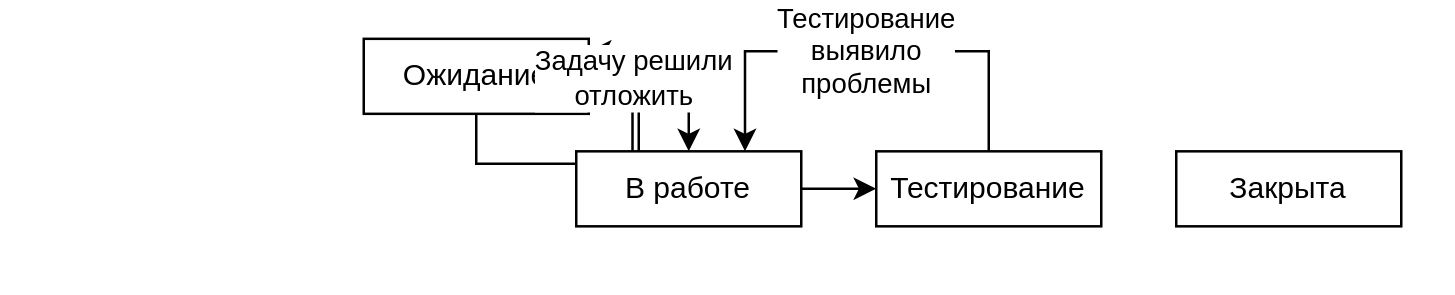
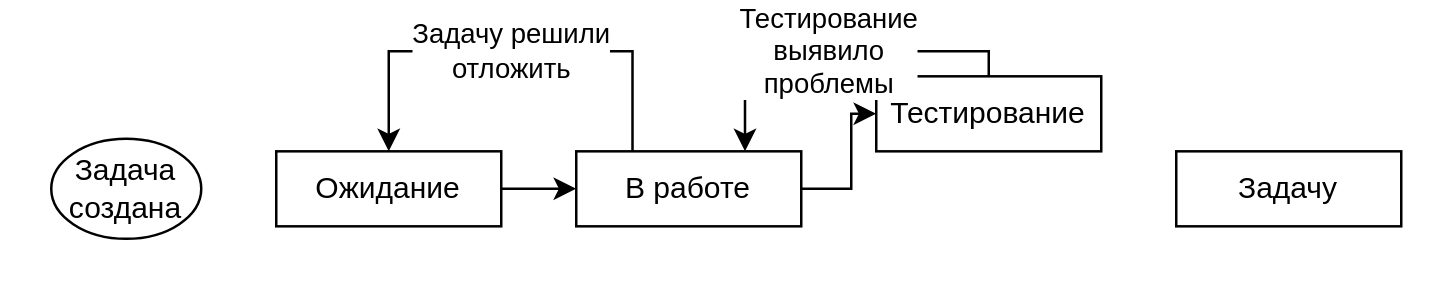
- <mxCell id="3" value="Ожидание" style="rounded=0;whiteSpace=wrap;html=1;" parent="1" vertex="1"><mxGeometry x="145" y="15.03" width="90" height="30" as="geometry" /></mxCell>
+ <mxCell id="3" value="Ожидание" style="rounded=0;whiteSpace=wrap;html=1;" parent="1" vertex="1"><mxGeometry x="110" y="60.03" width="90" height="30" as="geometry" /></mxCell>
+ <mxCell id="10" value="Задача создана" style="ellipse;whiteSpace=wrap;html=1;" parent="1" vertex="1"><mxGeometry x="20" y="55.03" width="60" height="40" as="geometry" /></mxCell>
- <mxCell id="7" value="Тестирование" style="rounded=0;whiteSpace=wrap;html=1;" parent="1" vertex="1"><mxGeometry x="350" y="60.03" width="90" height="30" as="geometry" /></mxCell>
+ <mxCell id="7" value="Тестирование" style="rounded=0;whiteSpace=wrap;html=1;" parent="1" vertex="1"><mxGeometry x="350" y="30.03" width="90" height="30" as="geometry" /></mxCell>
- <mxCell id="8" value="Закрыта" style="rounded=0;whiteSpace=wrap;html=1;" parent="1" vertex="1"><mxGeometry x="470" y="60.03" width="90" height="30" as="geometry" /></mxCell>
+ <mxCell id="8" value="Задачу" style="rounded=0;whiteSpace=wrap;html=1;" parent="1" vertex="1"><mxGeometry x="470" y="60.03" width="90" height="30" as="geometry" /></mxCell>
